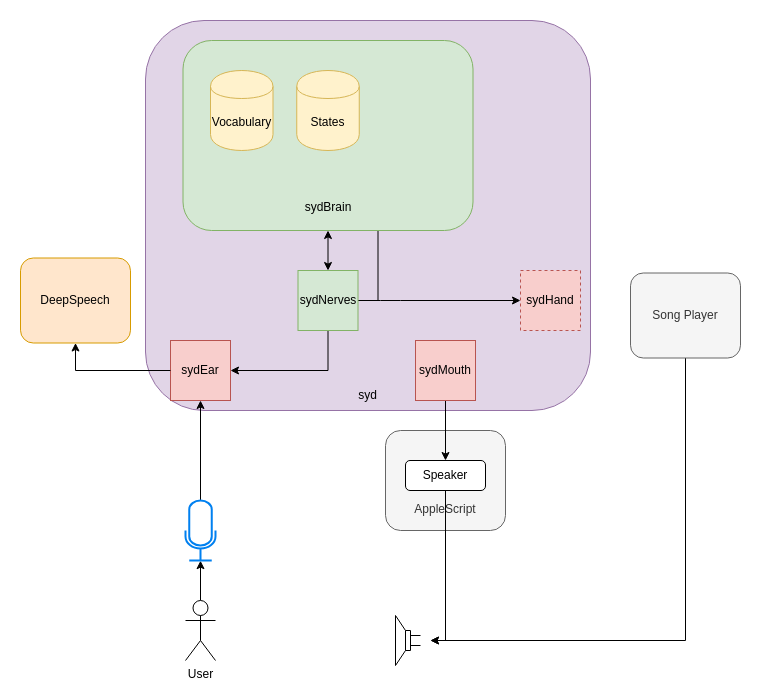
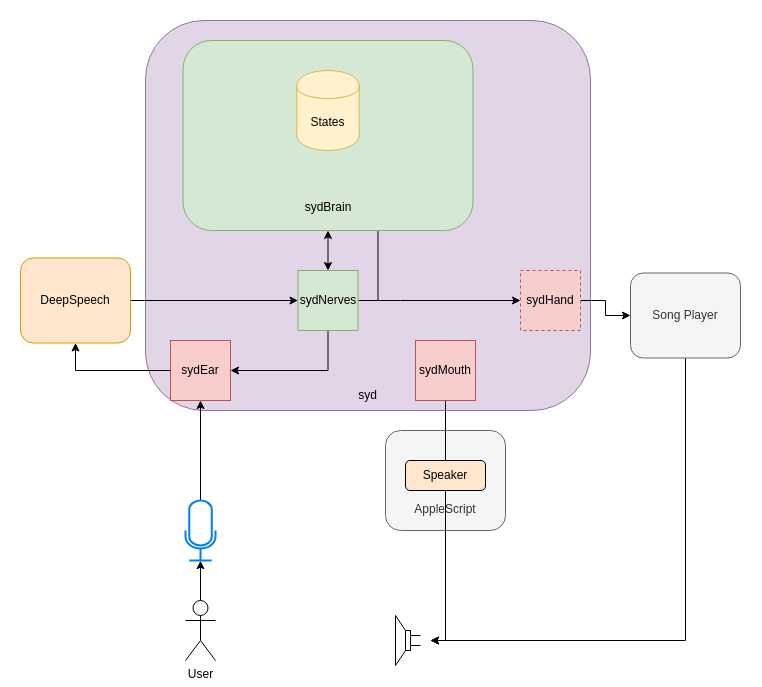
- <mxCell id="22" value="Vocabulary" style="shape=cylinder;whiteSpace=wrap;html=1;boundedLbl=1;backgroundOutline=1;fillColor=#fff2cc;strokeColor=#d6b656;" vertex="1" parent="1"><mxGeometry x="210" y="70" width="62.5" height="80" as="geometry" /></mxCell>
+ <mxCell id="12" value="" style="edgeStyle=orthogonalEdgeStyle;rounded=0;orthogonalLoop=1;jettySize=auto;html=1;entryX=0;entryY=0.5;entryDx=0;entryDy=0;" parent="1" source="19" target="18" edge="1"><mxGeometry relative="1" as="geometry"><mxPoint x="340" y="250" as="targetPoint" /><Array as="points" /></mxGeometry></mxCell>
+ <mxCell id="25" value="" style="edgeStyle=orthogonalEdgeStyle;rounded=0;orthogonalLoop=1;jettySize=auto;html=1;startArrow=none;startFill=0;" edge="1" parent="1" source="26" target="28"><mxGeometry relative="1" as="geometry" /></mxCell>
- <mxCell id="10" value="" style="edgeStyle=orthogonalEdgeStyle;rounded=0;orthogonalLoop=1;jettySize=auto;html=1;exitX=0.5;exitY=1;exitDx=0;exitDy=0;" parent="1" source="14" target="9" edge="1"><mxGeometry relative="1" as="geometry"><mxPoint x="445" y="380" as="sourcePoint" /></mxGeometry></mxCell>
+ <mxCell id="10" value="" style="edgeStyle=orthogonalEdgeStyle;rounded=0;orthogonalLoop=1;jettySize=auto;html=1;exitX=0.5;exitY=1;exitDx=0;exitDy=0;endArrow=none;" parent="1" source="14" target="9" edge="1"><mxGeometry relative="1" as="geometry"><mxPoint x="445" y="380" as="sourcePoint" /></mxGeometry></mxCell>
- <mxCell id="9" value="Speaker" style="rounded=1;whiteSpace=wrap;html=1;" parent="1" vertex="1"><mxGeometry x="405" y="460" width="80" height="30" as="geometry" /></mxCell>
+ <mxCell id="9" value="Speaker" style="rounded=1;whiteSpace=wrap;html=1;fillColor=#ffe6cc;" parent="1" vertex="1"><mxGeometry x="405" y="460" width="80" height="30" as="geometry" /></mxCell>
